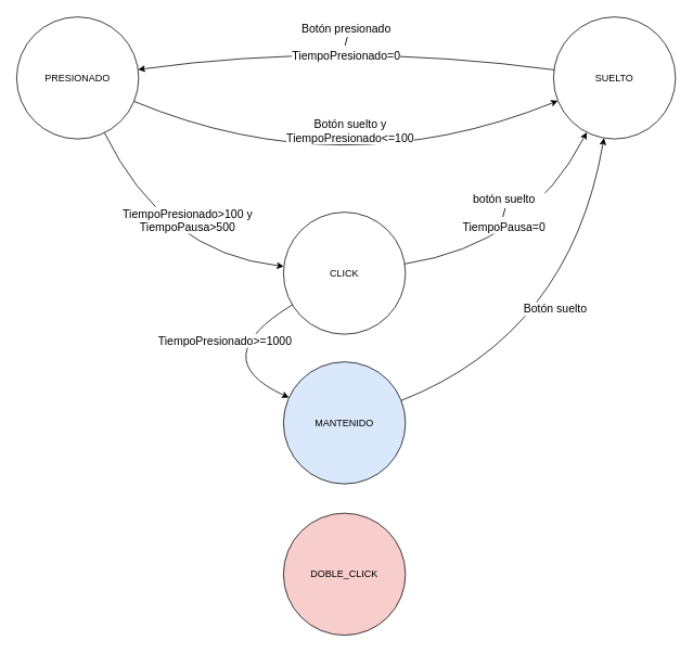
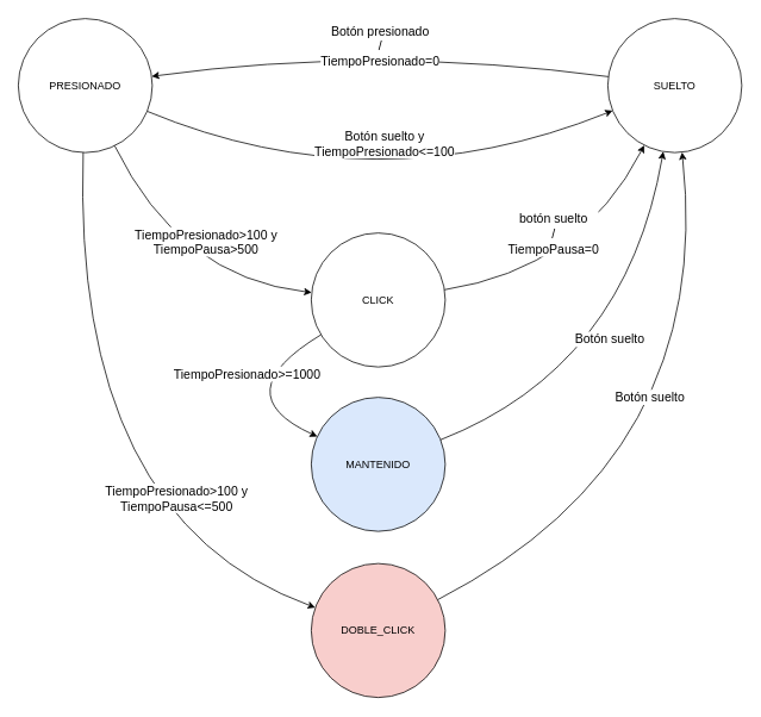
+ <mxCell id="14" value="&lt;font style=&quot;font-size: 14px&quot;&gt;TiempoPresionado&amp;gt;100 y &lt;br&gt;TiempoPausa&amp;lt;=500&lt;/font&gt;" style="endArrow=classic;html=1;strokeColor=#000000;curved=1;" edge="1" parent="1" source="2" target="12"><mxGeometry x="0.097" y="116" width="50" height="50" relative="1" as="geometry"><mxPoint x="140" y="820" as="sourcePoint" /><mxPoint x="190" y="770" as="targetPoint" /><Array as="points"><mxPoint x="80" y="580" /></Array><mxPoint as="offset" /></mxGeometry></mxCell>
+ <mxCell id="13" value="&lt;font style=&quot;font-size: 14px&quot;&gt;Botón suelto&lt;/font&gt;" style="endArrow=classic;html=1;curved=1;" edge="1" parent="1" source="12" target="4"><mxGeometry x="-0.09" y="92" width="50" height="50" relative="1" as="geometry"><mxPoint x="448" y="660" as="sourcePoint" /><mxPoint x="498" y="610" as="targetPoint" /><Array as="points"><mxPoint x="800" y="510" /></Array><mxPoint as="offset" /></mxGeometry></mxCell>
